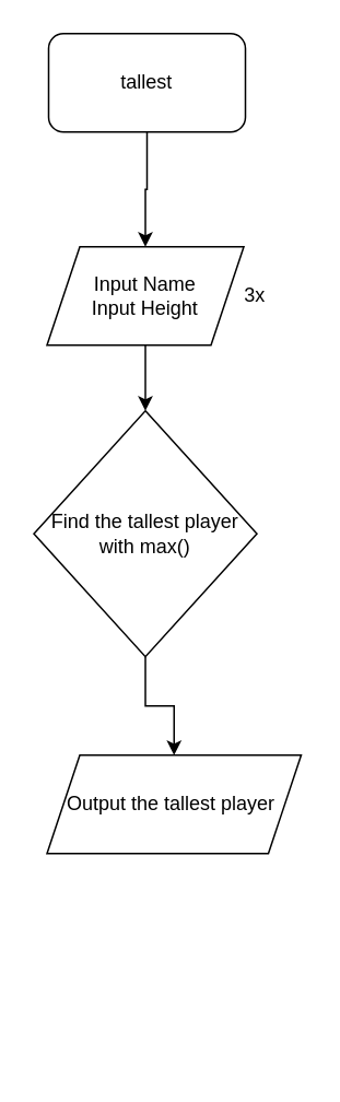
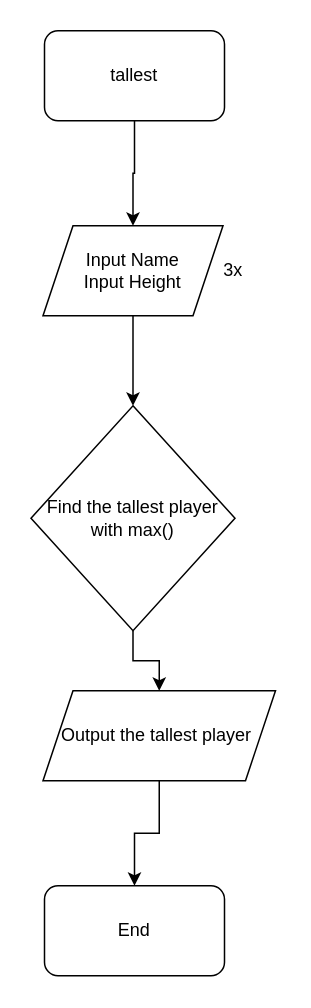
- <mxCell id="8" value="Find the tallest player with max()" style="rhombus;whiteSpace=wrap;html=1;" vertex="1" parent="1"><mxGeometry x="20" y="250" width="136" height="150" as="geometry" /></mxCell>
+ <mxCell id="8" value="Find the tallest player with max()" style="rhombus;whiteSpace=wrap;html=1;" vertex="1" parent="1"><mxGeometry x="20" y="270" width="136" height="150" as="geometry" /></mxCell>
+ <mxCell id="9" style="edgeStyle=orthogonalEdgeStyle;rounded=0;orthogonalLoop=1;jettySize=auto;html=1;" edge="1" parent="1" source="10" target="11"><mxGeometry relative="1" as="geometry" /></mxCell>
+ <mxCell id="11" value="End" style="rounded=1;whiteSpace=wrap;html=1;" vertex="1" parent="1"><mxGeometry x="29" y="590" width="120" height="60" as="geometry" /></mxCell>
